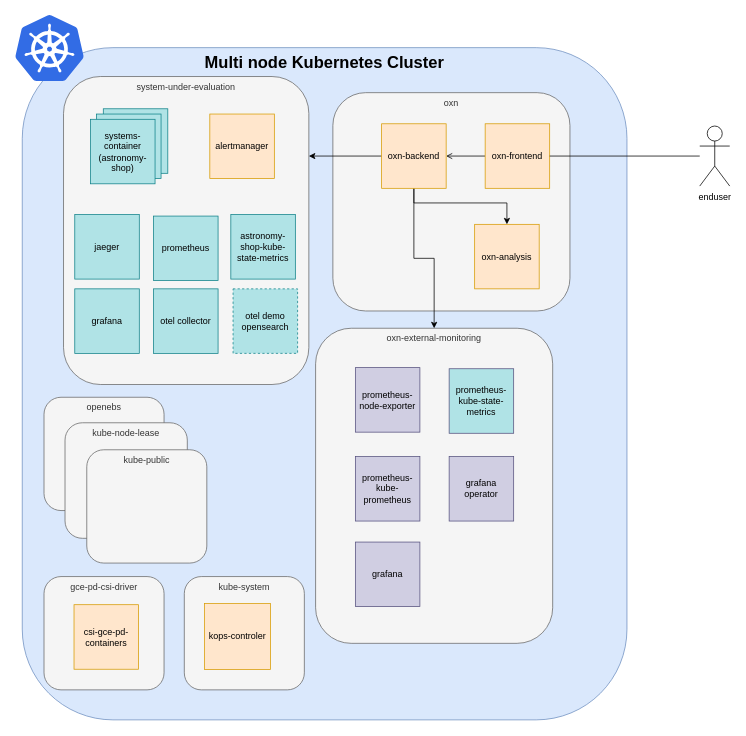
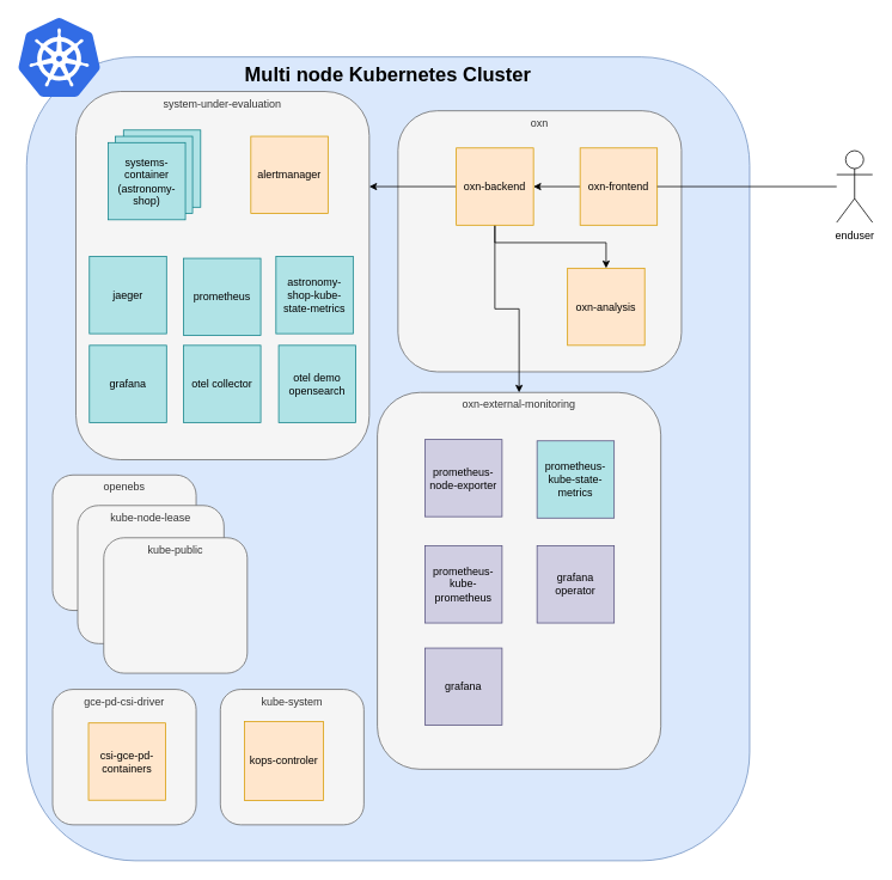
- <mxCell id="5" style="edgeStyle=orthogonalEdgeStyle;rounded=0;orthogonalLoop=1;jettySize=auto;html=1;endArrow=open;" parent="1" source="29" target="28" edge="1"><mxGeometry relative="1" as="geometry"><mxPoint x="1085" y="206" as="sourcePoint" /><mxPoint x="1045" y="206" as="targetPoint" /></mxGeometry></mxCell>
+ <mxCell id="5" style="edgeStyle=orthogonalEdgeStyle;rounded=0;orthogonalLoop=1;jettySize=auto;html=1;" parent="1" source="29" target="28" edge="1"><mxGeometry relative="1" as="geometry"><mxPoint x="1085" y="206" as="sourcePoint" /><mxPoint x="1045" y="206" as="targetPoint" /></mxGeometry></mxCell>
- <mxCell id="15" value="otel demo opensearch" style="whiteSpace=wrap;html=1;aspect=fixed;fillColor=#b0e3e6;strokeColor=#0e8088;dashed=1;" parent="1" vertex="1"><mxGeometry x="310" y="384.5" width="86" height="86" as="geometry" /></mxCell>
+ <mxCell id="15" value="otel demo opensearch" style="whiteSpace=wrap;html=1;aspect=fixed;fillColor=#b0e3e6;strokeColor=#0e8088;" parent="1" vertex="1"><mxGeometry x="310" y="384.5" width="86" height="86" as="geometry" /></mxCell>
